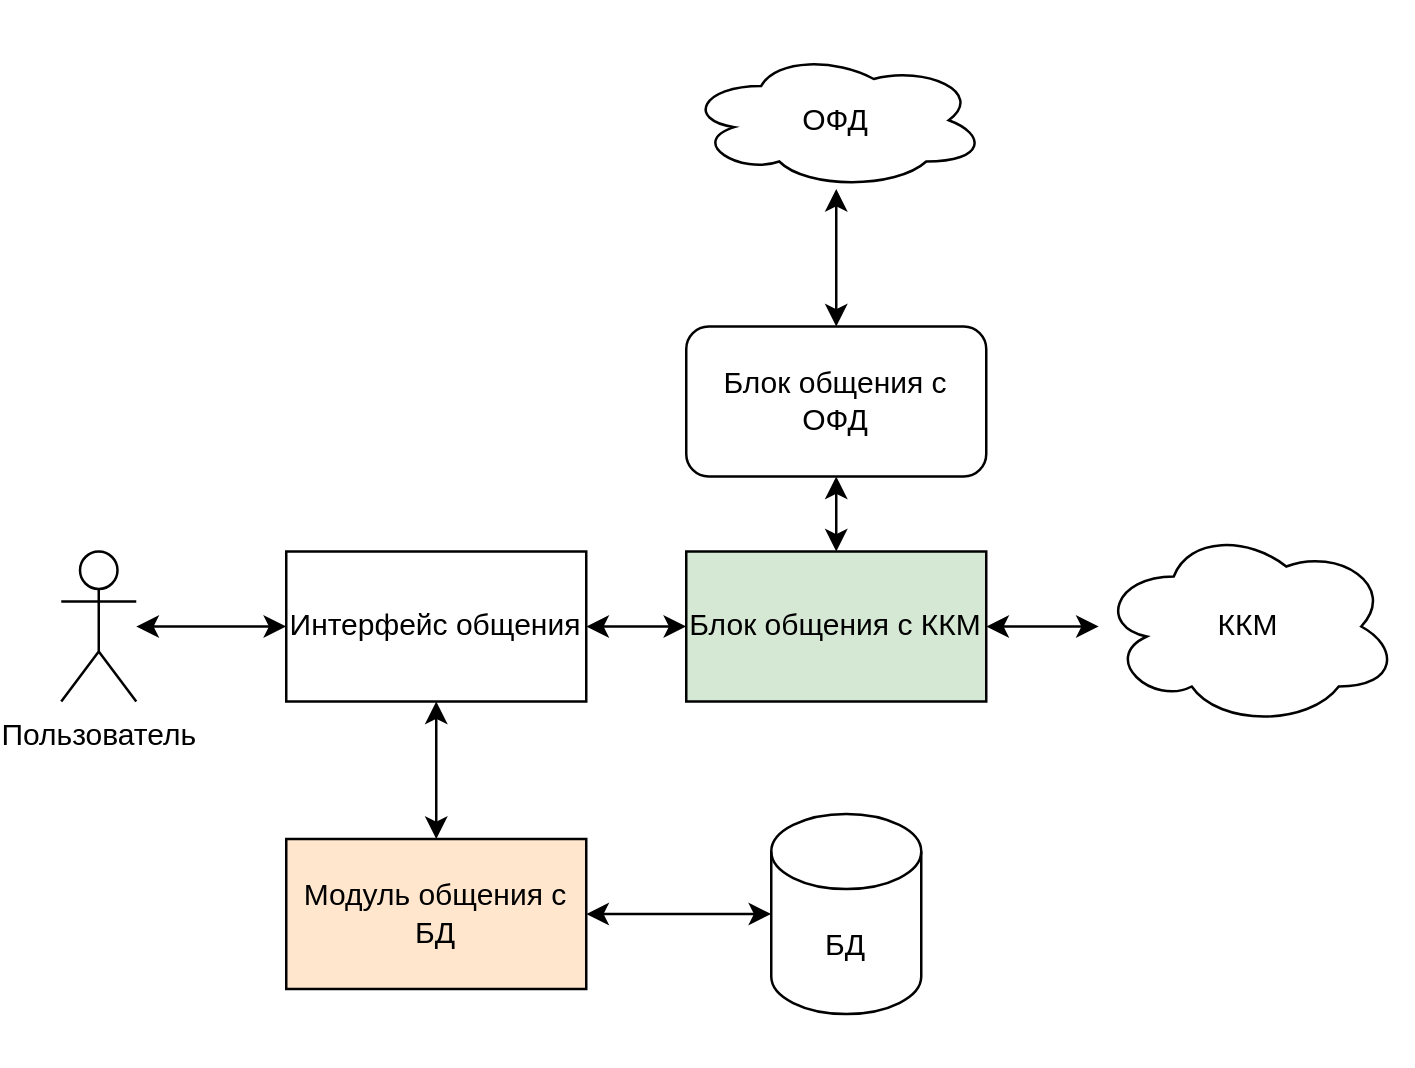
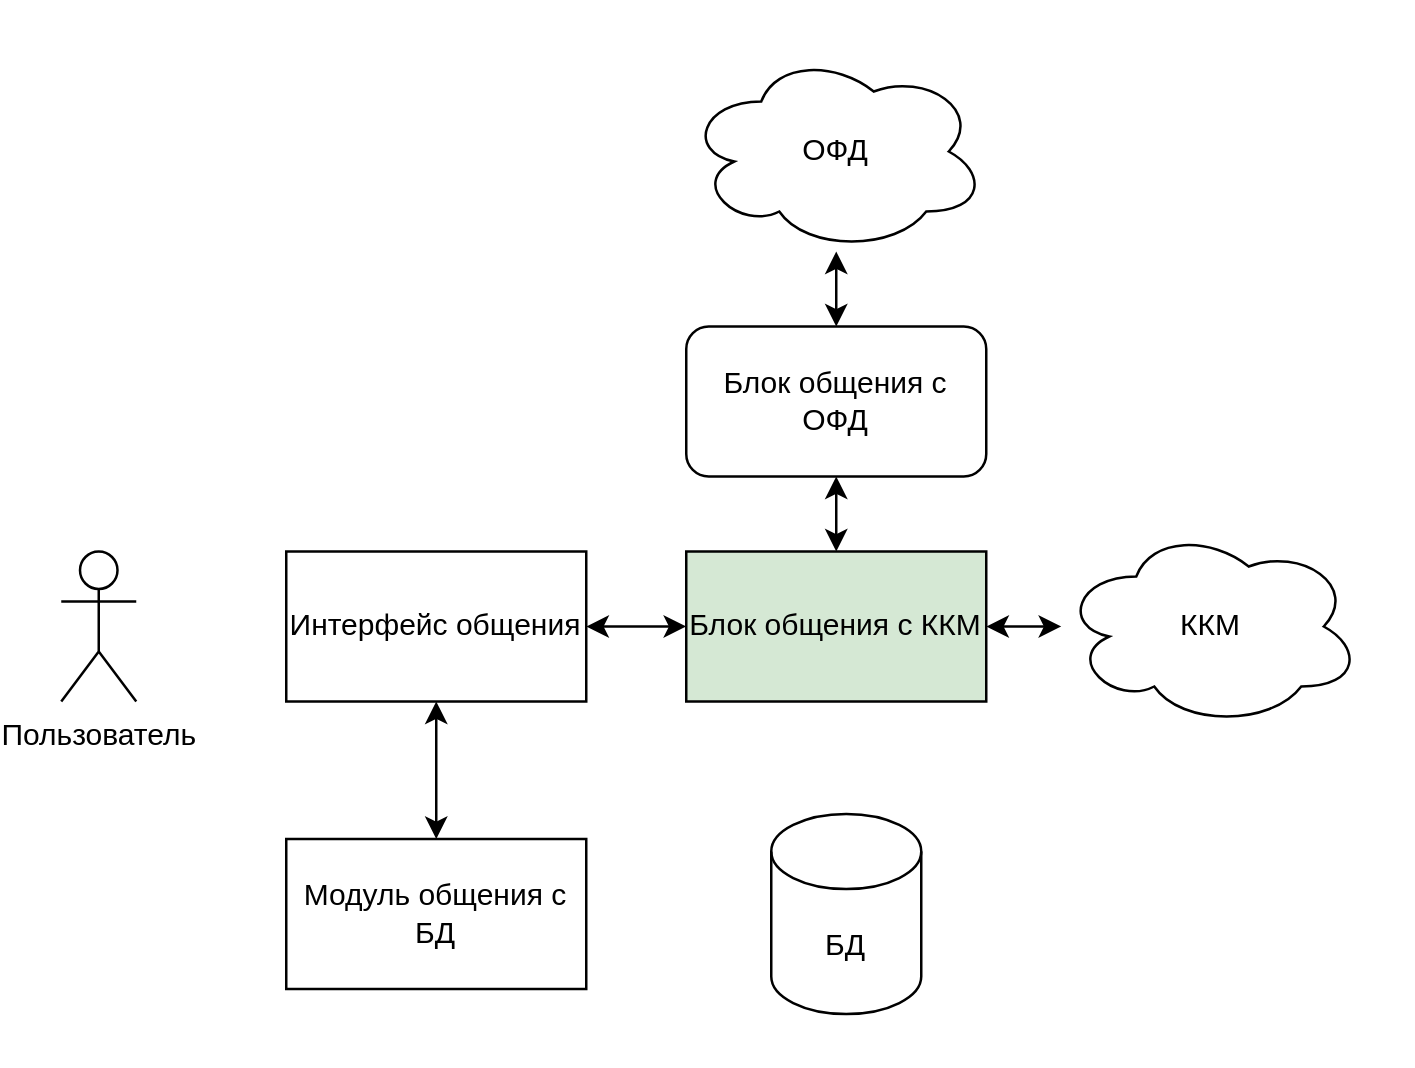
- <mxCell id="6" value="ОФД" style="ellipse;shape=cloud;whiteSpace=wrap;html=1;" vertex="1" parent="1"><mxGeometry x="270" y="20" width="120" height="55" as="geometry" /></mxCell>
+ <mxCell id="6" value="ОФД" style="ellipse;shape=cloud;whiteSpace=wrap;html=1;" vertex="1" parent="1"><mxGeometry x="270" y="20" width="120" height="80" as="geometry" /></mxCell>
- <mxCell id="14" value="" style="endArrow=classic;startArrow=classic;html=1;entryX=0;entryY=0.5;entryDx=0;entryDy=0;" edge="1" parent="1" source="3" target="2"><mxGeometry width="50" height="50" relative="1" as="geometry"><mxPoint x="250" y="220" as="sourcePoint" /><mxPoint x="300" y="170" as="targetPoint" /></mxGeometry></mxCell>
- <mxCell id="9" value="ККМ" style="ellipse;shape=cloud;whiteSpace=wrap;html=1;" vertex="1" parent="1"><mxGeometry x="435" y="210" width="120" height="80" as="geometry" /></mxCell>
+ <mxCell id="9" value="ККМ" style="ellipse;shape=cloud;whiteSpace=wrap;html=1;" vertex="1" parent="1"><mxGeometry x="420" y="210" width="120" height="80" as="geometry" /></mxCell>
- <mxCell id="8" value="Модуль общения с БД" style="rounded=0;whiteSpace=wrap;html=1;fillColor=#ffe6cc;" vertex="1" parent="1"><mxGeometry x="110" y="335" width="120" height="60" as="geometry" /></mxCell>
+ <mxCell id="8" value="Модуль общения с БД" style="rounded=0;whiteSpace=wrap;html=1;" vertex="1" parent="1"><mxGeometry x="110" y="335" width="120" height="60" as="geometry" /></mxCell>
- <mxCell id="16" value="" style="endArrow=classic;startArrow=classic;html=1;exitX=1;exitY=0.5;exitDx=0;exitDy=0;entryX=0;entryY=0.5;entryDx=0;entryDy=0;entryPerimeter=0;" edge="1" parent="1" source="8" target="5"><mxGeometry width="50" height="50" relative="1" as="geometry"><mxPoint x="254" y="420" as="sourcePoint" /><mxPoint x="304" y="370" as="targetPoint" /></mxGeometry></mxCell>
